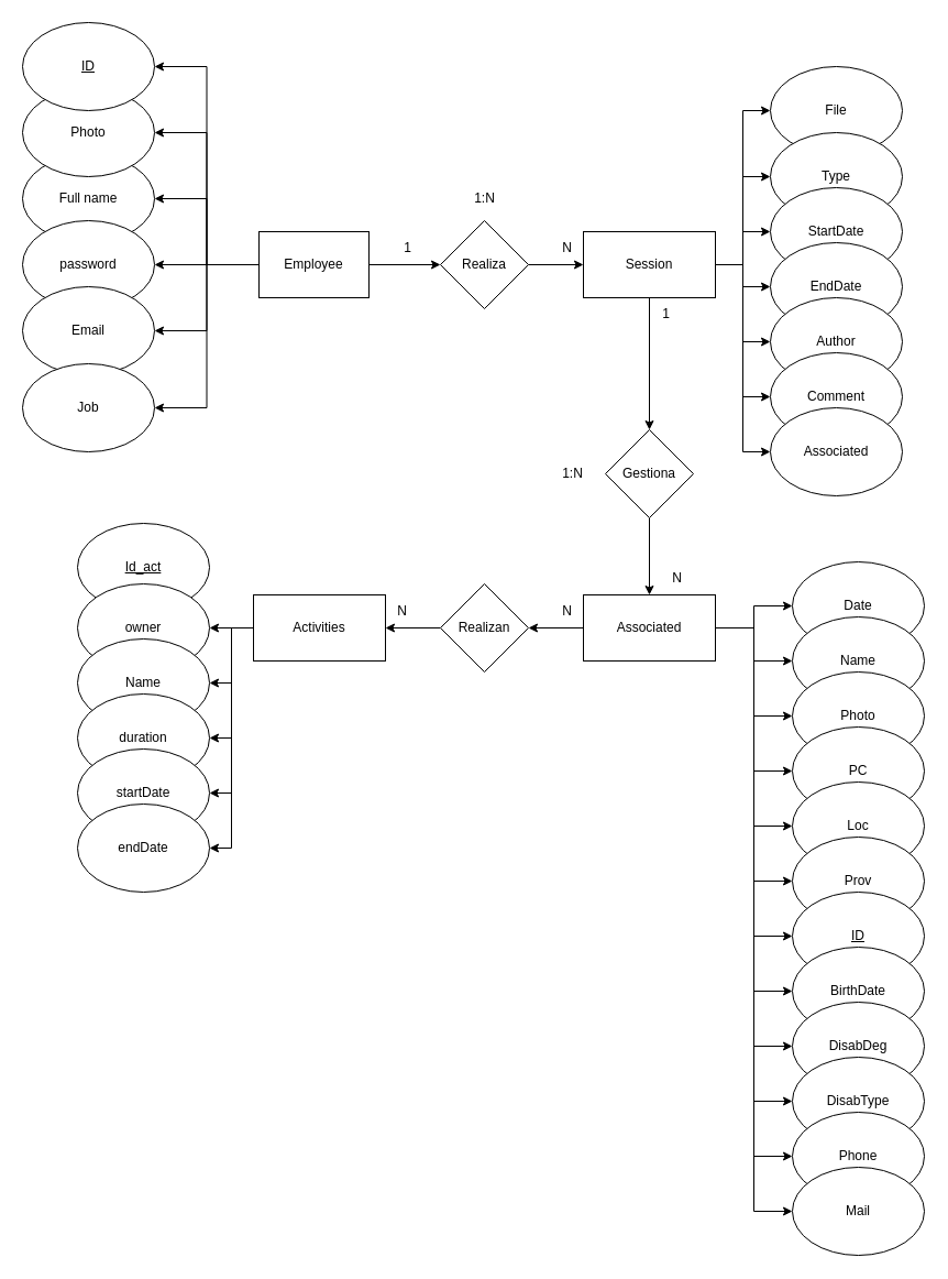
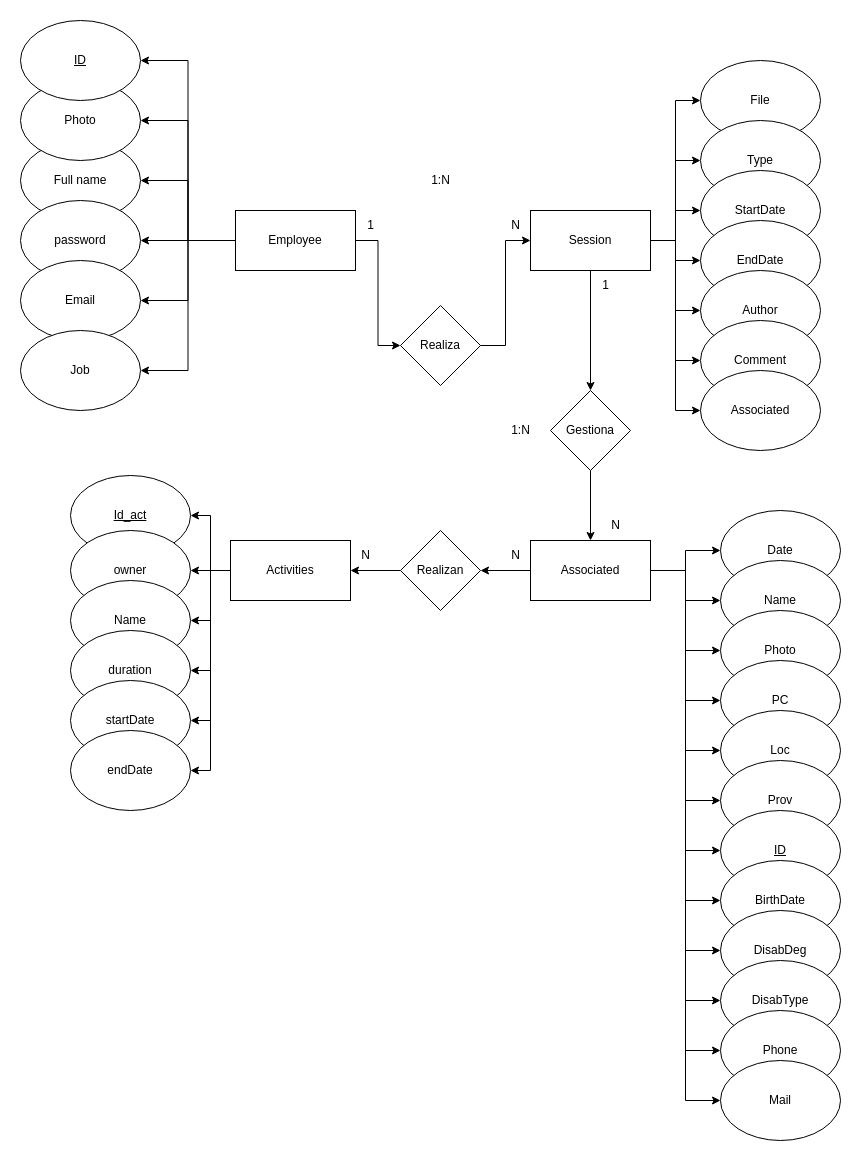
- <mxCell id="9" value="Employee" style="rounded=0;whiteSpace=wrap;html=1;" vertex="1" parent="1"><mxGeometry x="235" y="210" width="100" height="60" as="geometry" /></mxCell>
+ <mxCell id="9" value="Employee" style="rounded=0;whiteSpace=wrap;html=1;" vertex="1" parent="1"><mxGeometry x="235" y="210" width="120" height="60" as="geometry" /></mxCell>
- <mxCell id="25" value="Realiza" style="rhombus;whiteSpace=wrap;html=1;" vertex="1" parent="1"><mxGeometry x="400" y="200" width="80" height="80" as="geometry" /></mxCell>
+ <mxCell id="25" value="Realiza" style="rhombus;whiteSpace=wrap;html=1;" vertex="1" parent="1"><mxGeometry x="400" y="305" width="80" height="80" as="geometry" /></mxCell>
+ <mxCell id="70" style="edgeStyle=orthogonalEdgeStyle;rounded=0;orthogonalLoop=1;jettySize=auto;html=1;exitX=0;exitY=0.5;exitDx=0;exitDy=0;entryX=1;entryY=0.5;entryDx=0;entryDy=0;" edge="1" parent="1" source="76" target="79"><mxGeometry relative="1" as="geometry" /></mxCell>
